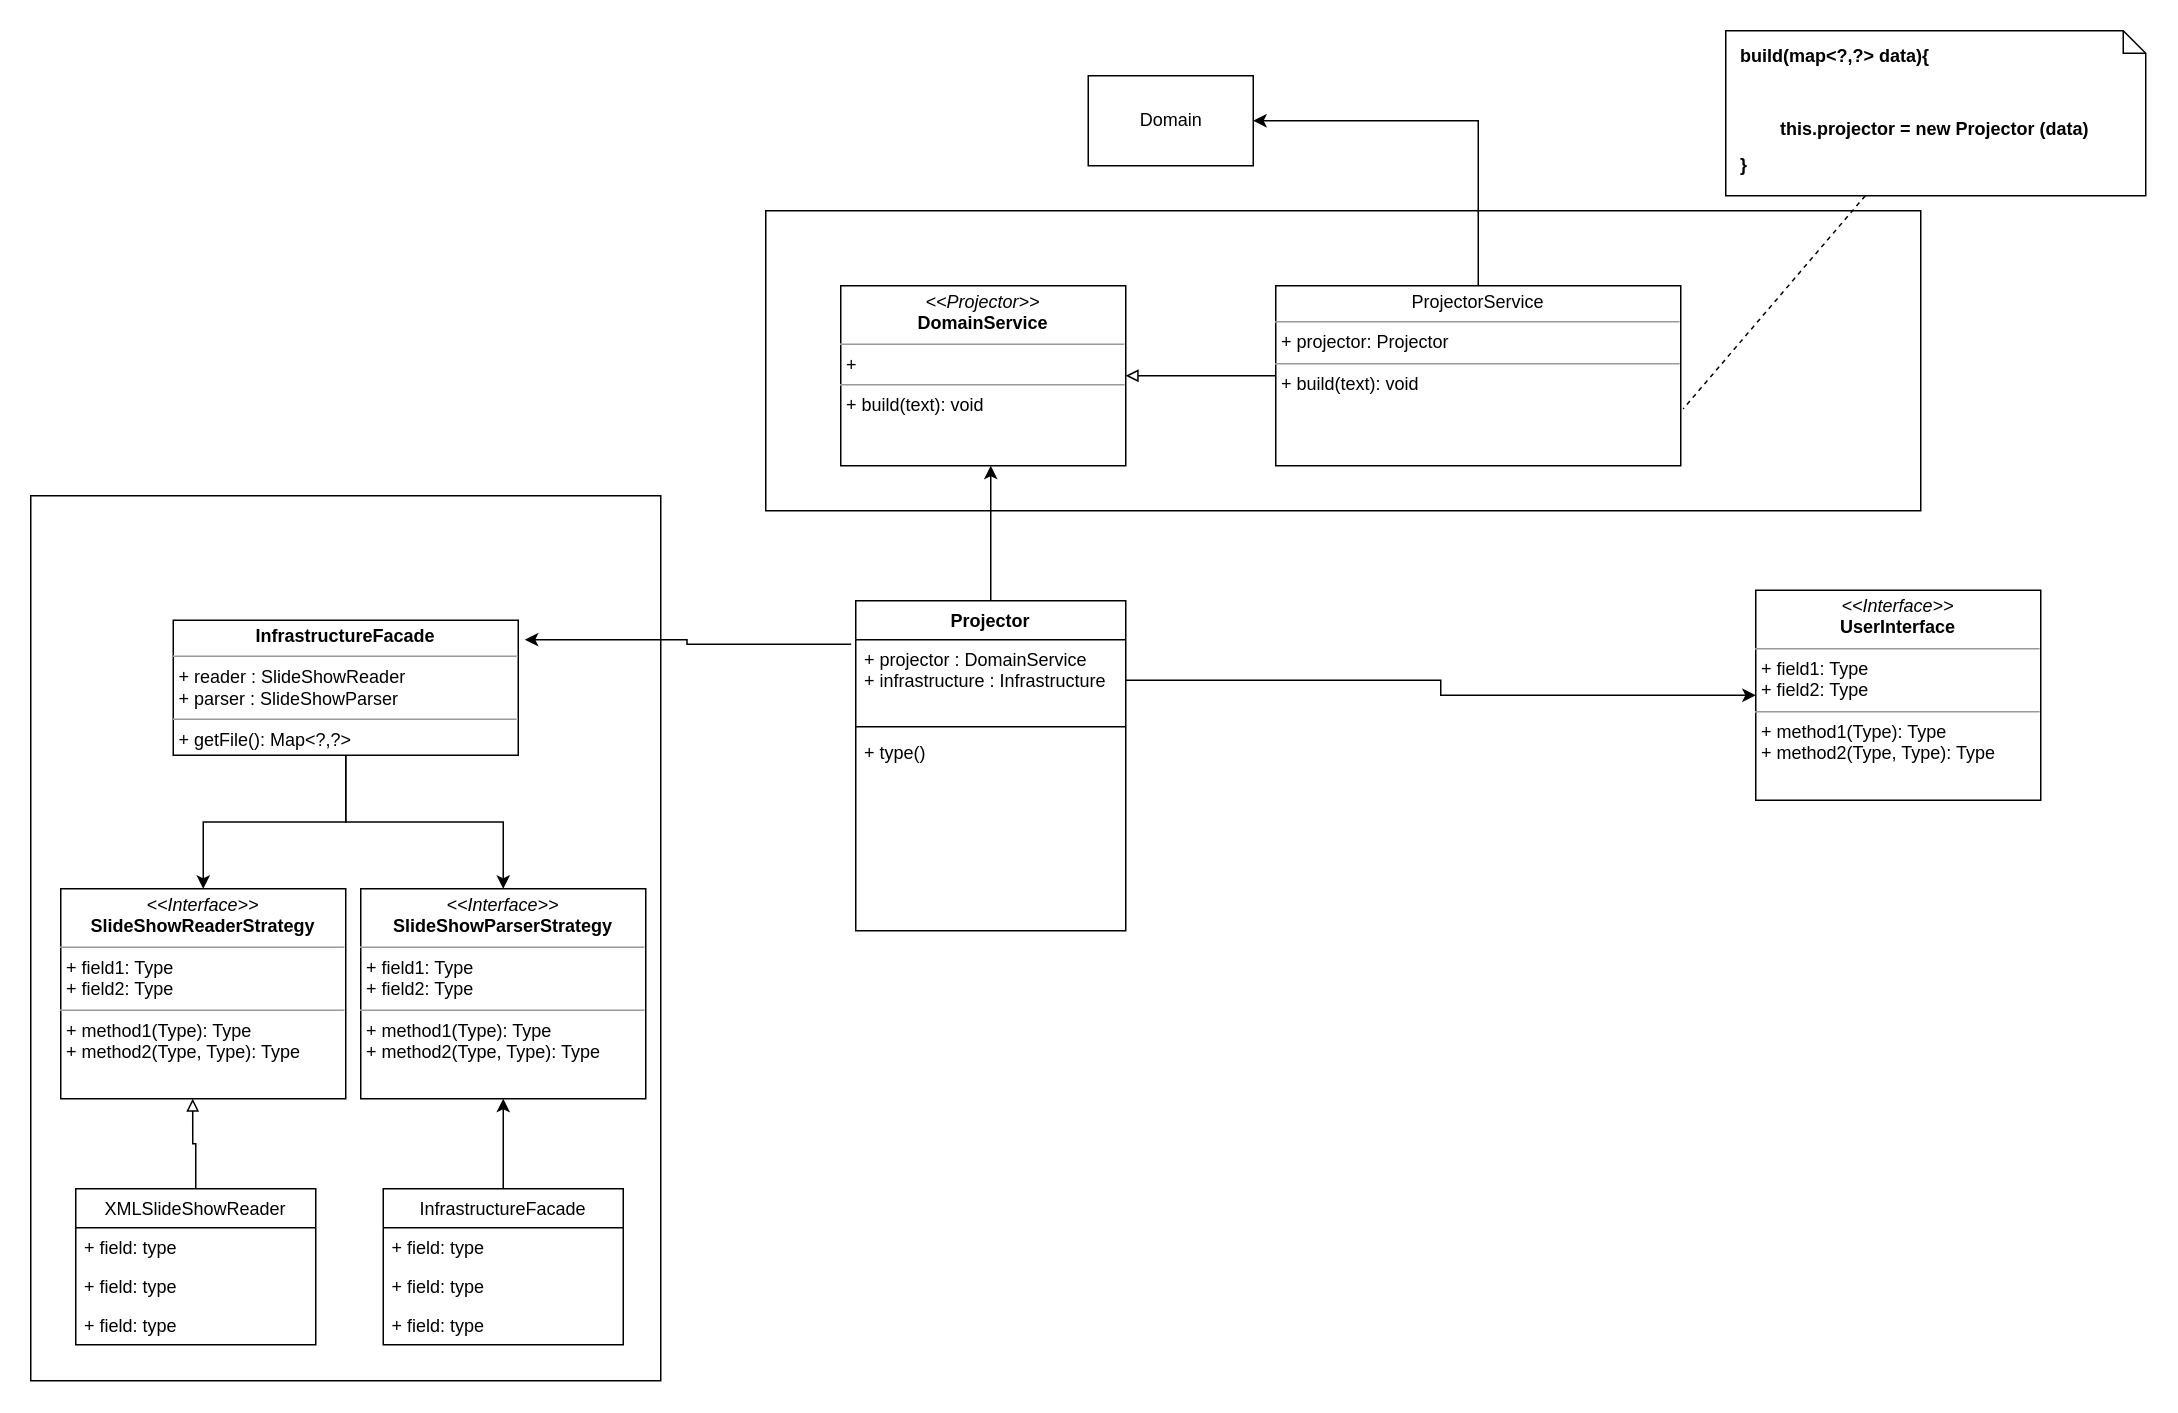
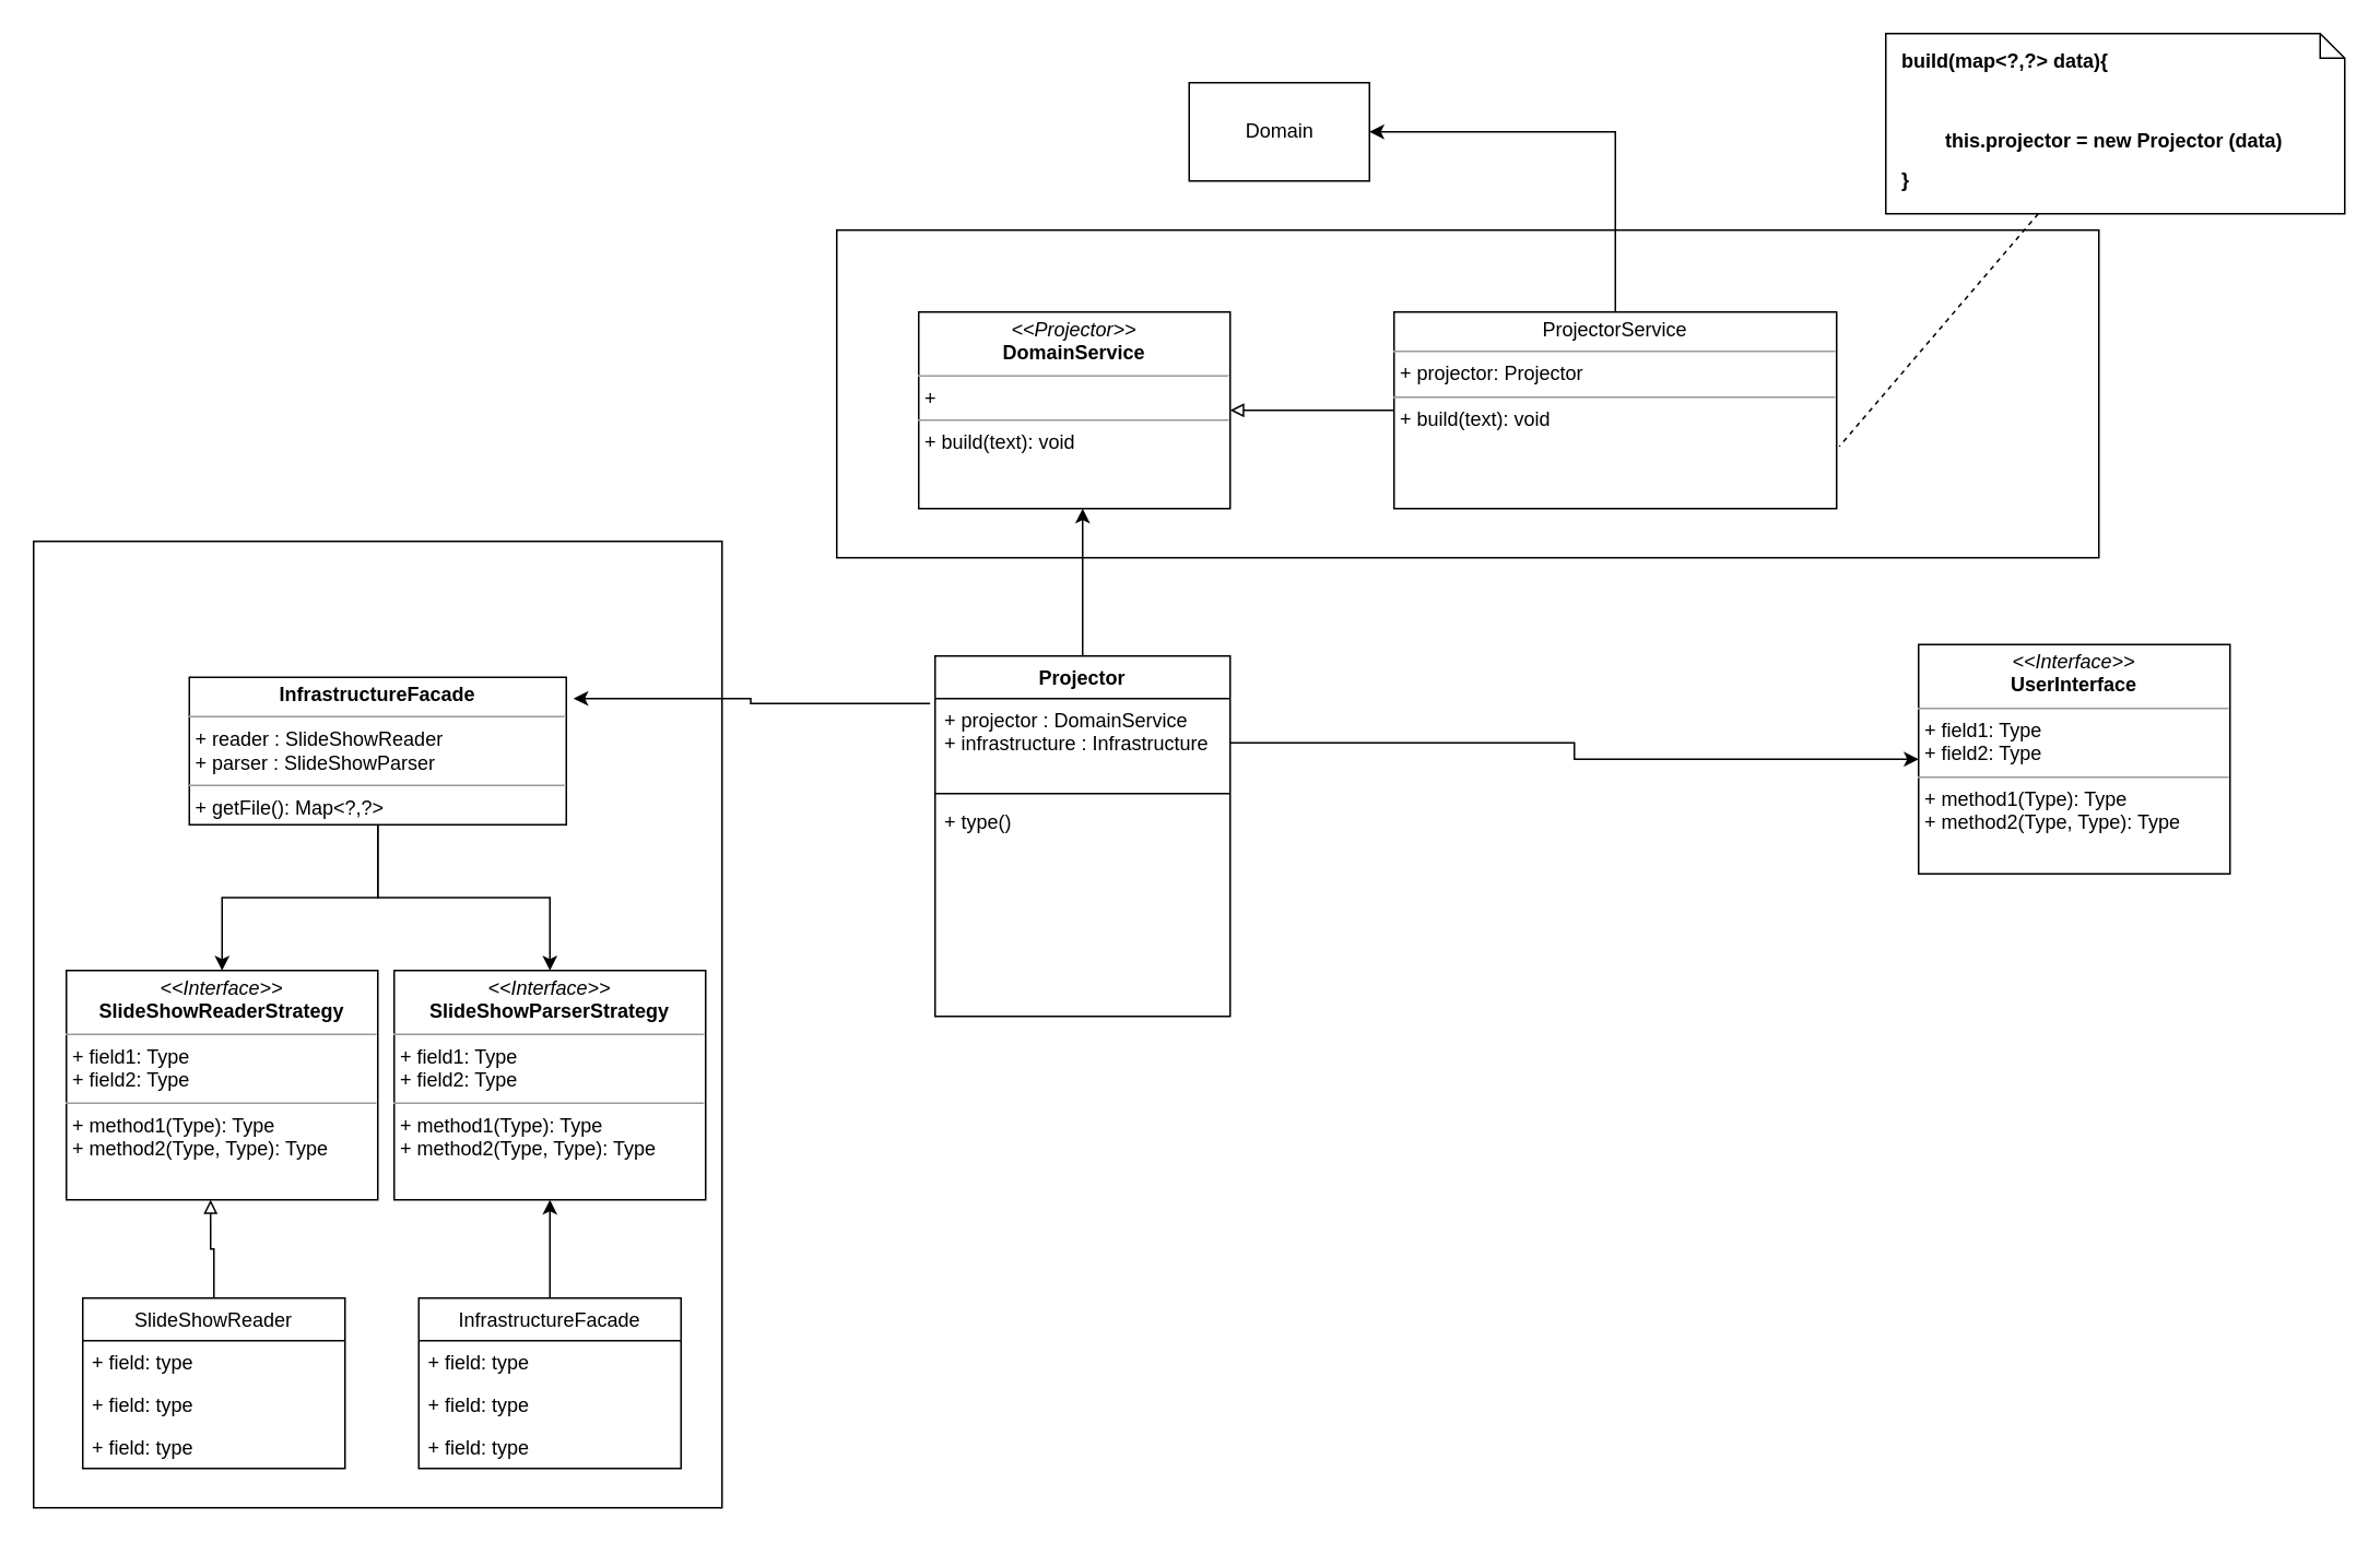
- <mxCell id="15" value="XMLSlideShowReader" style="swimlane;fontStyle=0;childLayout=stackLayout;horizontal=1;startSize=26;fillColor=none;horizontalStack=0;resizeParent=1;resizeParentMax=0;resizeLast=0;collapsible=1;marginBottom=0;" vertex="1" parent="1"><mxGeometry x="50" y="792" width="160" height="104" as="geometry" /></mxCell>
+ <mxCell id="15" value="SlideShowReader" style="swimlane;fontStyle=0;childLayout=stackLayout;horizontal=1;startSize=26;fillColor=none;horizontalStack=0;resizeParent=1;resizeParentMax=0;resizeLast=0;collapsible=1;marginBottom=0;" vertex="1" parent="1"><mxGeometry x="50" y="792" width="160" height="104" as="geometry" /></mxCell>
